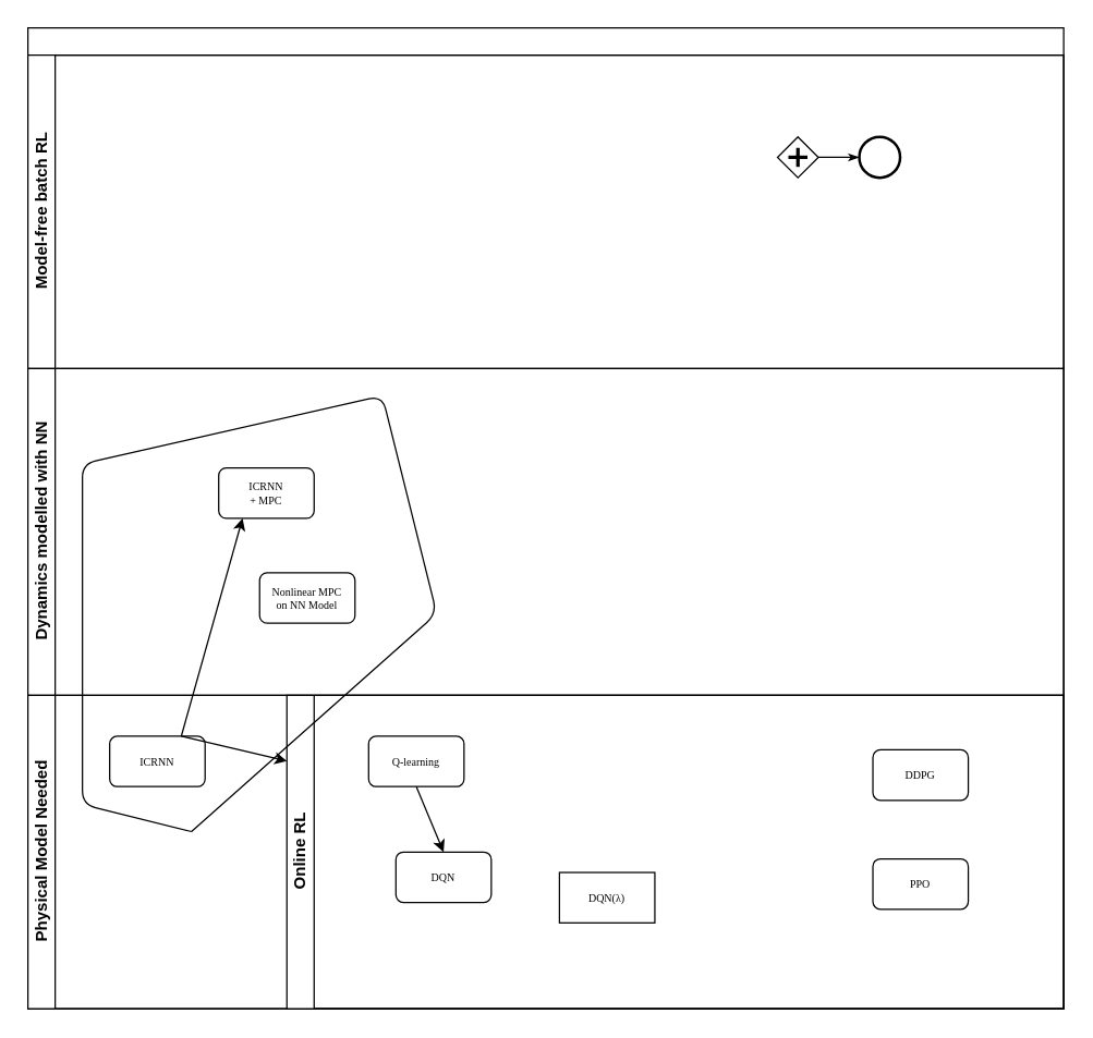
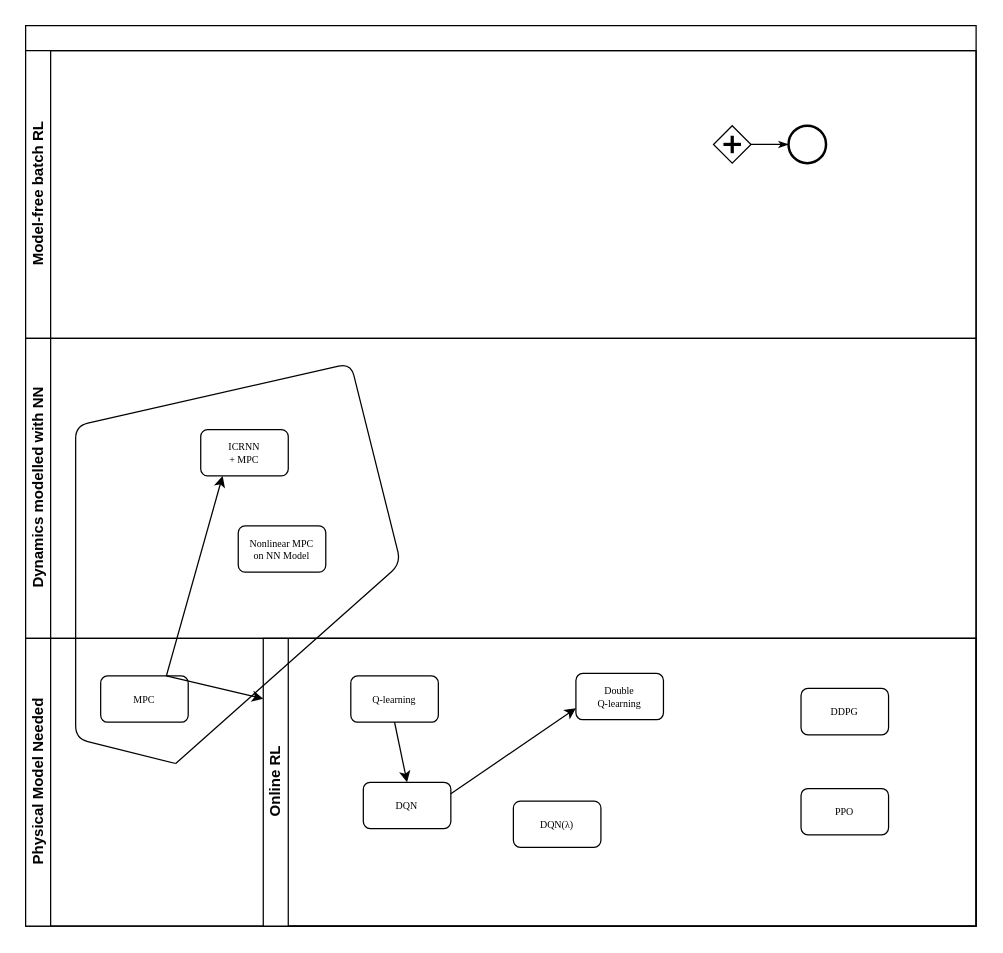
+ <mxCell id="17" value="Double&lt;br&gt;Q-learning" style="rounded=1;whiteSpace=wrap;html=1;shadow=0;labelBackgroundColor=none;strokeColor=#000000;strokeWidth=1;fillColor=#ffffff;fontFamily=Verdana;fontSize=8;fontColor=#000000;align=center;" vertex="1" parent="11"><mxGeometry x="440" y="28" width="70" height="37" as="geometry" /></mxCell>
- <mxCell id="13" value="ICRNN" style="rounded=1;whiteSpace=wrap;html=1;shadow=0;labelBackgroundColor=none;strokeColor=#000000;strokeWidth=1;fillColor=#ffffff;fontFamily=Verdana;fontSize=8;fontColor=#000000;align=center;" parent="11" vertex="1"><mxGeometry x="60" y="30" width="70" height="37" as="geometry" /></mxCell>
+ <mxCell id="13" value="MPC" style="rounded=1;whiteSpace=wrap;html=1;shadow=0;labelBackgroundColor=none;strokeColor=#000000;strokeWidth=1;fillColor=#ffffff;fontFamily=Verdana;fontSize=8;fontColor=#000000;align=center;" parent="11" vertex="1"><mxGeometry x="60" y="30" width="70" height="37" as="geometry" /></mxCell>
- <mxCell id="14" value="Q-learning" style="rounded=1;whiteSpace=wrap;html=1;shadow=0;labelBackgroundColor=none;strokeColor=#000000;strokeWidth=1;fillColor=#ffffff;fontFamily=Verdana;fontSize=8;fontColor=#000000;align=center;" vertex="1" parent="11"><mxGeometry x="250" y="30" width="70" height="37" as="geometry" /></mxCell>
+ <mxCell id="14" value="Q-learning" style="rounded=1;whiteSpace=wrap;html=1;shadow=0;labelBackgroundColor=none;strokeColor=#000000;strokeWidth=1;fillColor=#ffffff;fontFamily=Verdana;fontSize=8;fontColor=#000000;align=center;" vertex="1" parent="11"><mxGeometry x="260" y="30" width="70" height="37" as="geometry" /></mxCell>
+ <mxCell id="18" value="" style="endArrow=classic;html=1;exitX=1;exitY=0.25;exitDx=0;exitDy=0;entryX=0;entryY=0.75;entryDx=0;entryDy=0;" edge="1" parent="11" source="12" target="17"><mxGeometry width="50" height="50" relative="1" as="geometry"><mxPoint y="300" as="sourcePoint" /><mxPoint x="50" y="250" as="targetPoint" /></mxGeometry></mxCell>
- <mxCell id="15" value="DQN(λ)" style="whiteSpace=wrap;html=1;shadow=0;labelBackgroundColor=none;strokeColor=#000000;strokeWidth=1;fillColor=#ffffff;fontFamily=Verdana;fontSize=8;fontColor=#000000;align=center;rounded=0;" vertex="1" parent="11"><mxGeometry x="390" y="130.0" width="70" height="37" as="geometry" /></mxCell>
+ <mxCell id="15" value="DQN(λ)" style="rounded=1;whiteSpace=wrap;html=1;shadow=0;labelBackgroundColor=none;strokeColor=#000000;strokeWidth=1;fillColor=#ffffff;fontFamily=Verdana;fontSize=8;fontColor=#000000;align=center;" vertex="1" parent="11"><mxGeometry x="390" y="130.0" width="70" height="37" as="geometry" /></mxCell>
